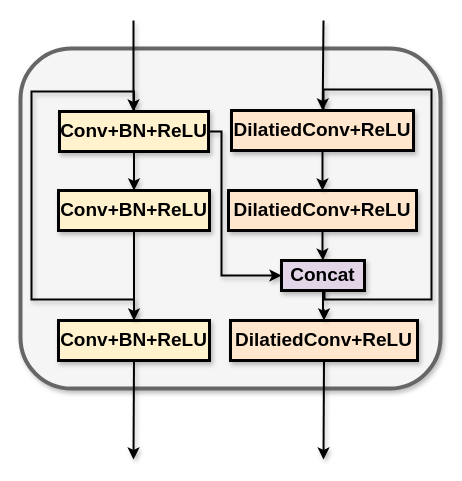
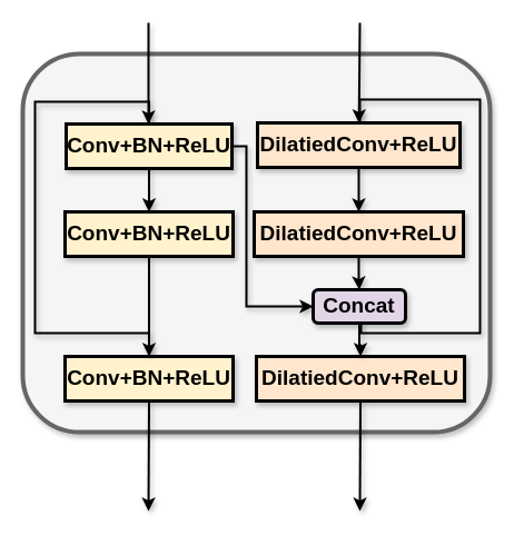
- <mxCell id="19" value="Concat" style="whiteSpace=wrap;html=1;strokeWidth=3;shadow=1;fillColor=#e1d5e7;strokeColor=#000000;fontSize=19;fontStyle=1;rounded=0;" parent="1" vertex="1"><mxGeometry x="281" y="260" width="83" height="30" as="geometry" /></mxCell>
+ <mxCell id="19" value="Concat" style="rounded=1;whiteSpace=wrap;html=1;strokeWidth=3;shadow=1;fillColor=#e1d5e7;strokeColor=#000000;fontSize=19;fontStyle=1" parent="1" vertex="1"><mxGeometry x="281" y="260" width="83" height="30" as="geometry" /></mxCell>
